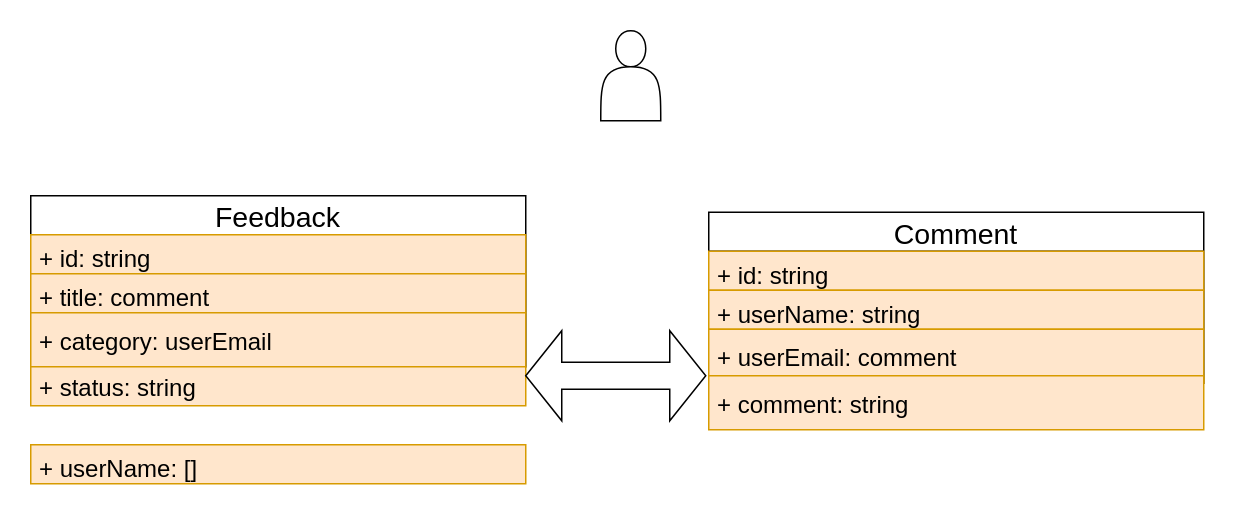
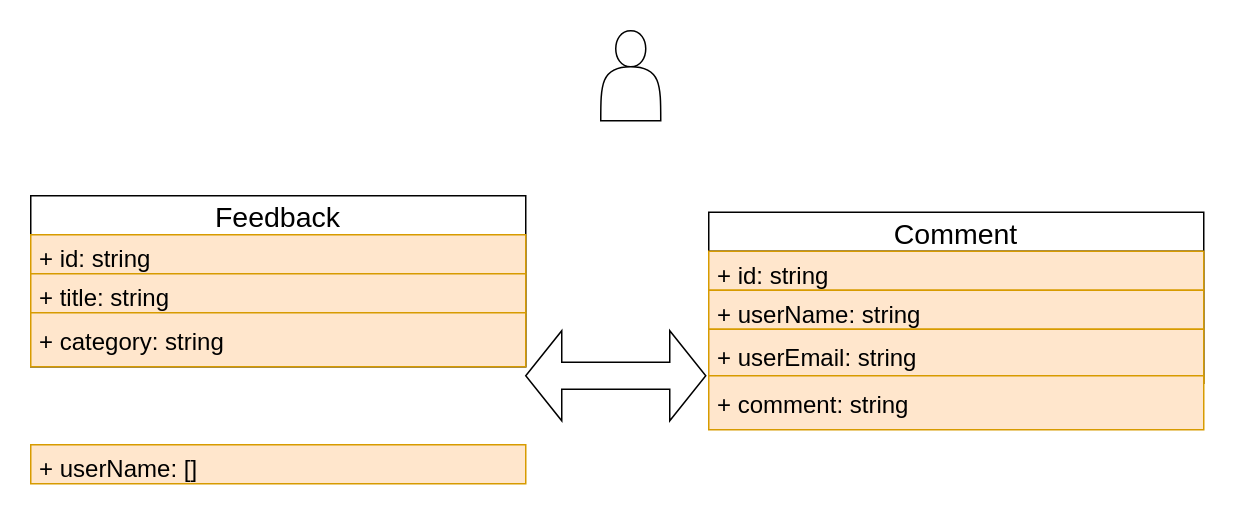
- <mxCell id="4" value="+ title: comment" style="text;strokeColor=#d79b00;fillColor=#ffe6cc;align=left;verticalAlign=top;spacingLeft=4;spacingRight=4;overflow=hidden;rotatable=0;points=[[0,0.5],[1,0.5]];portConstraint=eastwest;fontSize=16;" vertex="1" parent="2"><mxGeometry y="52" width="330" height="26" as="geometry" /></mxCell>
+ <mxCell id="4" value="+ title: string" style="text;strokeColor=#d79b00;fillColor=#ffe6cc;align=left;verticalAlign=top;spacingLeft=4;spacingRight=4;overflow=hidden;rotatable=0;points=[[0,0.5],[1,0.5]];portConstraint=eastwest;fontSize=16;" vertex="1" parent="2"><mxGeometry y="52" width="330" height="26" as="geometry" /></mxCell>
- <mxCell id="5" value="+ category: userEmail" style="text;strokeColor=#d79b00;fillColor=#ffe6cc;align=left;verticalAlign=middle;spacingLeft=4;spacingRight=4;overflow=hidden;rotatable=0;points=[[0,0.5],[1,0.5]];portConstraint=eastwest;fontSize=16;" vertex="1" parent="2"><mxGeometry y="78" width="330" height="36" as="geometry" /></mxCell>
+ <mxCell id="5" value="+ category: string" style="text;strokeColor=#d79b00;fillColor=#ffe6cc;align=left;verticalAlign=middle;spacingLeft=4;spacingRight=4;overflow=hidden;rotatable=0;points=[[0,0.5],[1,0.5]];portConstraint=eastwest;fontSize=16;" vertex="1" parent="2"><mxGeometry y="78" width="330" height="36" as="geometry" /></mxCell>
- <mxCell id="11" value="+ userEmail: comment" style="text;strokeColor=#d79b00;fillColor=#ffe6cc;align=left;verticalAlign=middle;spacingLeft=4;spacingRight=4;overflow=hidden;rotatable=0;points=[[0,0.5],[1,0.5]];portConstraint=eastwest;fontSize=16;" vertex="1" parent="8"><mxGeometry y="78" width="330" height="36" as="geometry" /></mxCell>
+ <mxCell id="11" value="+ userEmail: string" style="text;strokeColor=#d79b00;fillColor=#ffe6cc;align=left;verticalAlign=middle;spacingLeft=4;spacingRight=4;overflow=hidden;rotatable=0;points=[[0,0.5],[1,0.5]];portConstraint=eastwest;fontSize=16;" vertex="1" parent="8"><mxGeometry y="78" width="330" height="36" as="geometry" /></mxCell>
- <mxCell id="6" value="+ status: string" style="text;strokeColor=#d79b00;fillColor=#ffe6cc;align=left;verticalAlign=middle;spacingLeft=4;spacingRight=4;overflow=hidden;rotatable=0;points=[[0,0.5],[1,0.5]];portConstraint=eastwest;fontSize=16;" vertex="1" parent="1"><mxGeometry x="20" y="244" width="330" height="26" as="geometry" /></mxCell>
